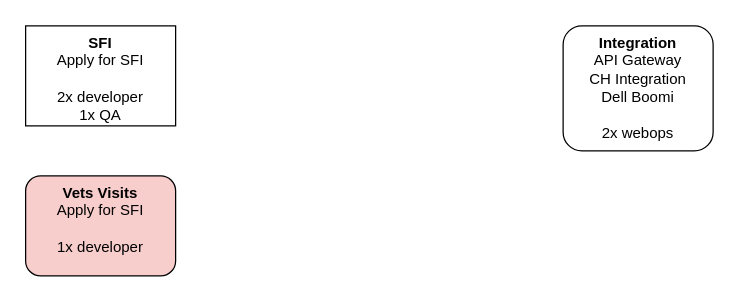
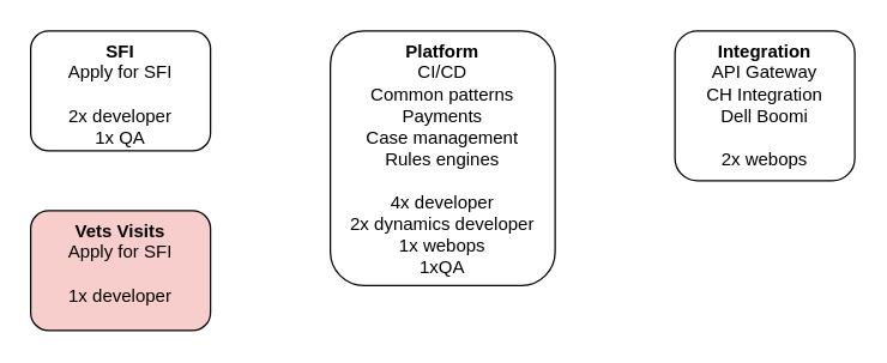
- <mxCell id="2" value="&lt;b&gt;SFI&lt;/b&gt;&lt;br&gt;Apply for SFI&lt;br&gt;&lt;br&gt;2x developer&lt;br&gt;1x QA" style="whiteSpace=wrap;html=1;verticalAlign=top;rounded=0;" vertex="1" parent="1"><mxGeometry x="20" y="20" width="120" height="80" as="geometry" /></mxCell>
+ <mxCell id="2" value="&lt;b&gt;SFI&lt;/b&gt;&lt;br&gt;Apply for SFI&lt;br&gt;&lt;br&gt;2x developer&lt;br&gt;1x QA" style="rounded=1;whiteSpace=wrap;html=1;verticalAlign=top;" vertex="1" parent="1"><mxGeometry x="20" y="20" width="120" height="80" as="geometry" /></mxCell>
+ <mxCell id="3" value="&lt;b&gt;Platform&lt;/b&gt;&lt;br&gt;CI/CD&lt;br&gt;Common patterns&lt;br&gt;Payments&lt;br&gt;Case management&lt;br&gt;Rules engines&lt;br&gt;&lt;br&gt;4x developer&lt;br&gt;2x dynamics developer&lt;br&gt;1x webops&lt;br&gt;1xQA" style="rounded=1;whiteSpace=wrap;html=1;verticalAlign=top;" vertex="1" parent="1"><mxGeometry x="220" y="20" width="150" height="170" as="geometry" /></mxCell>
